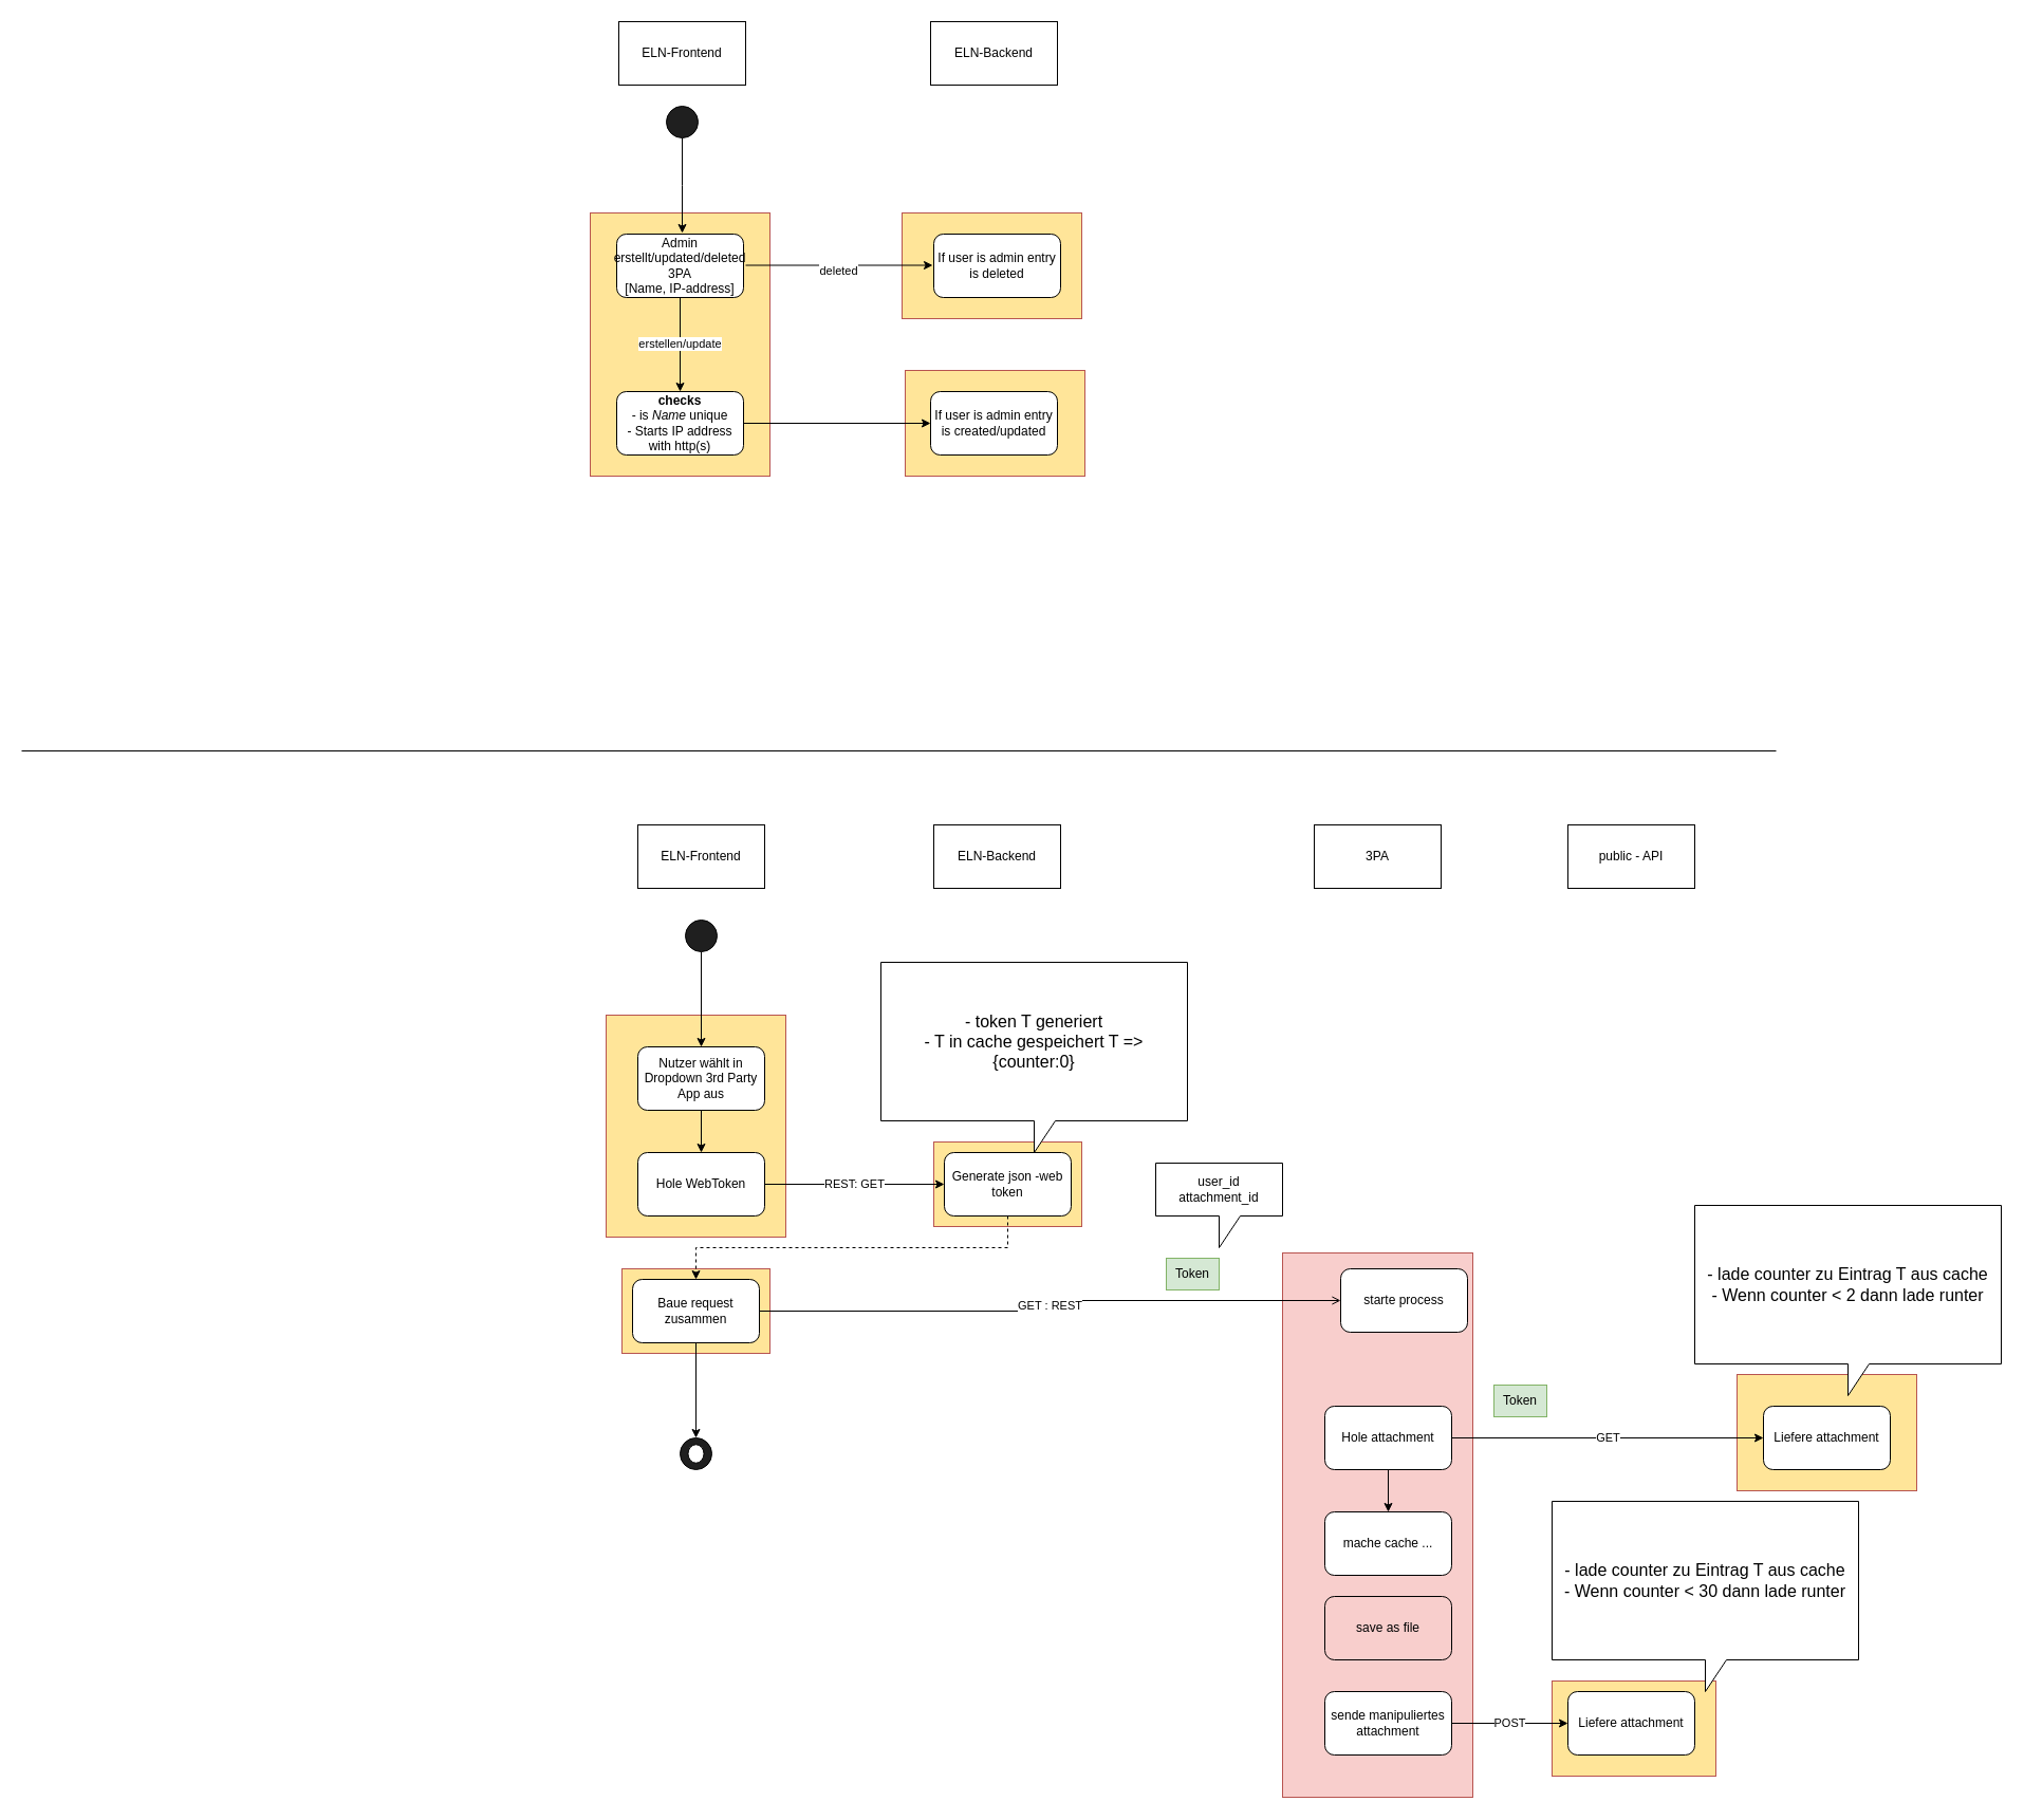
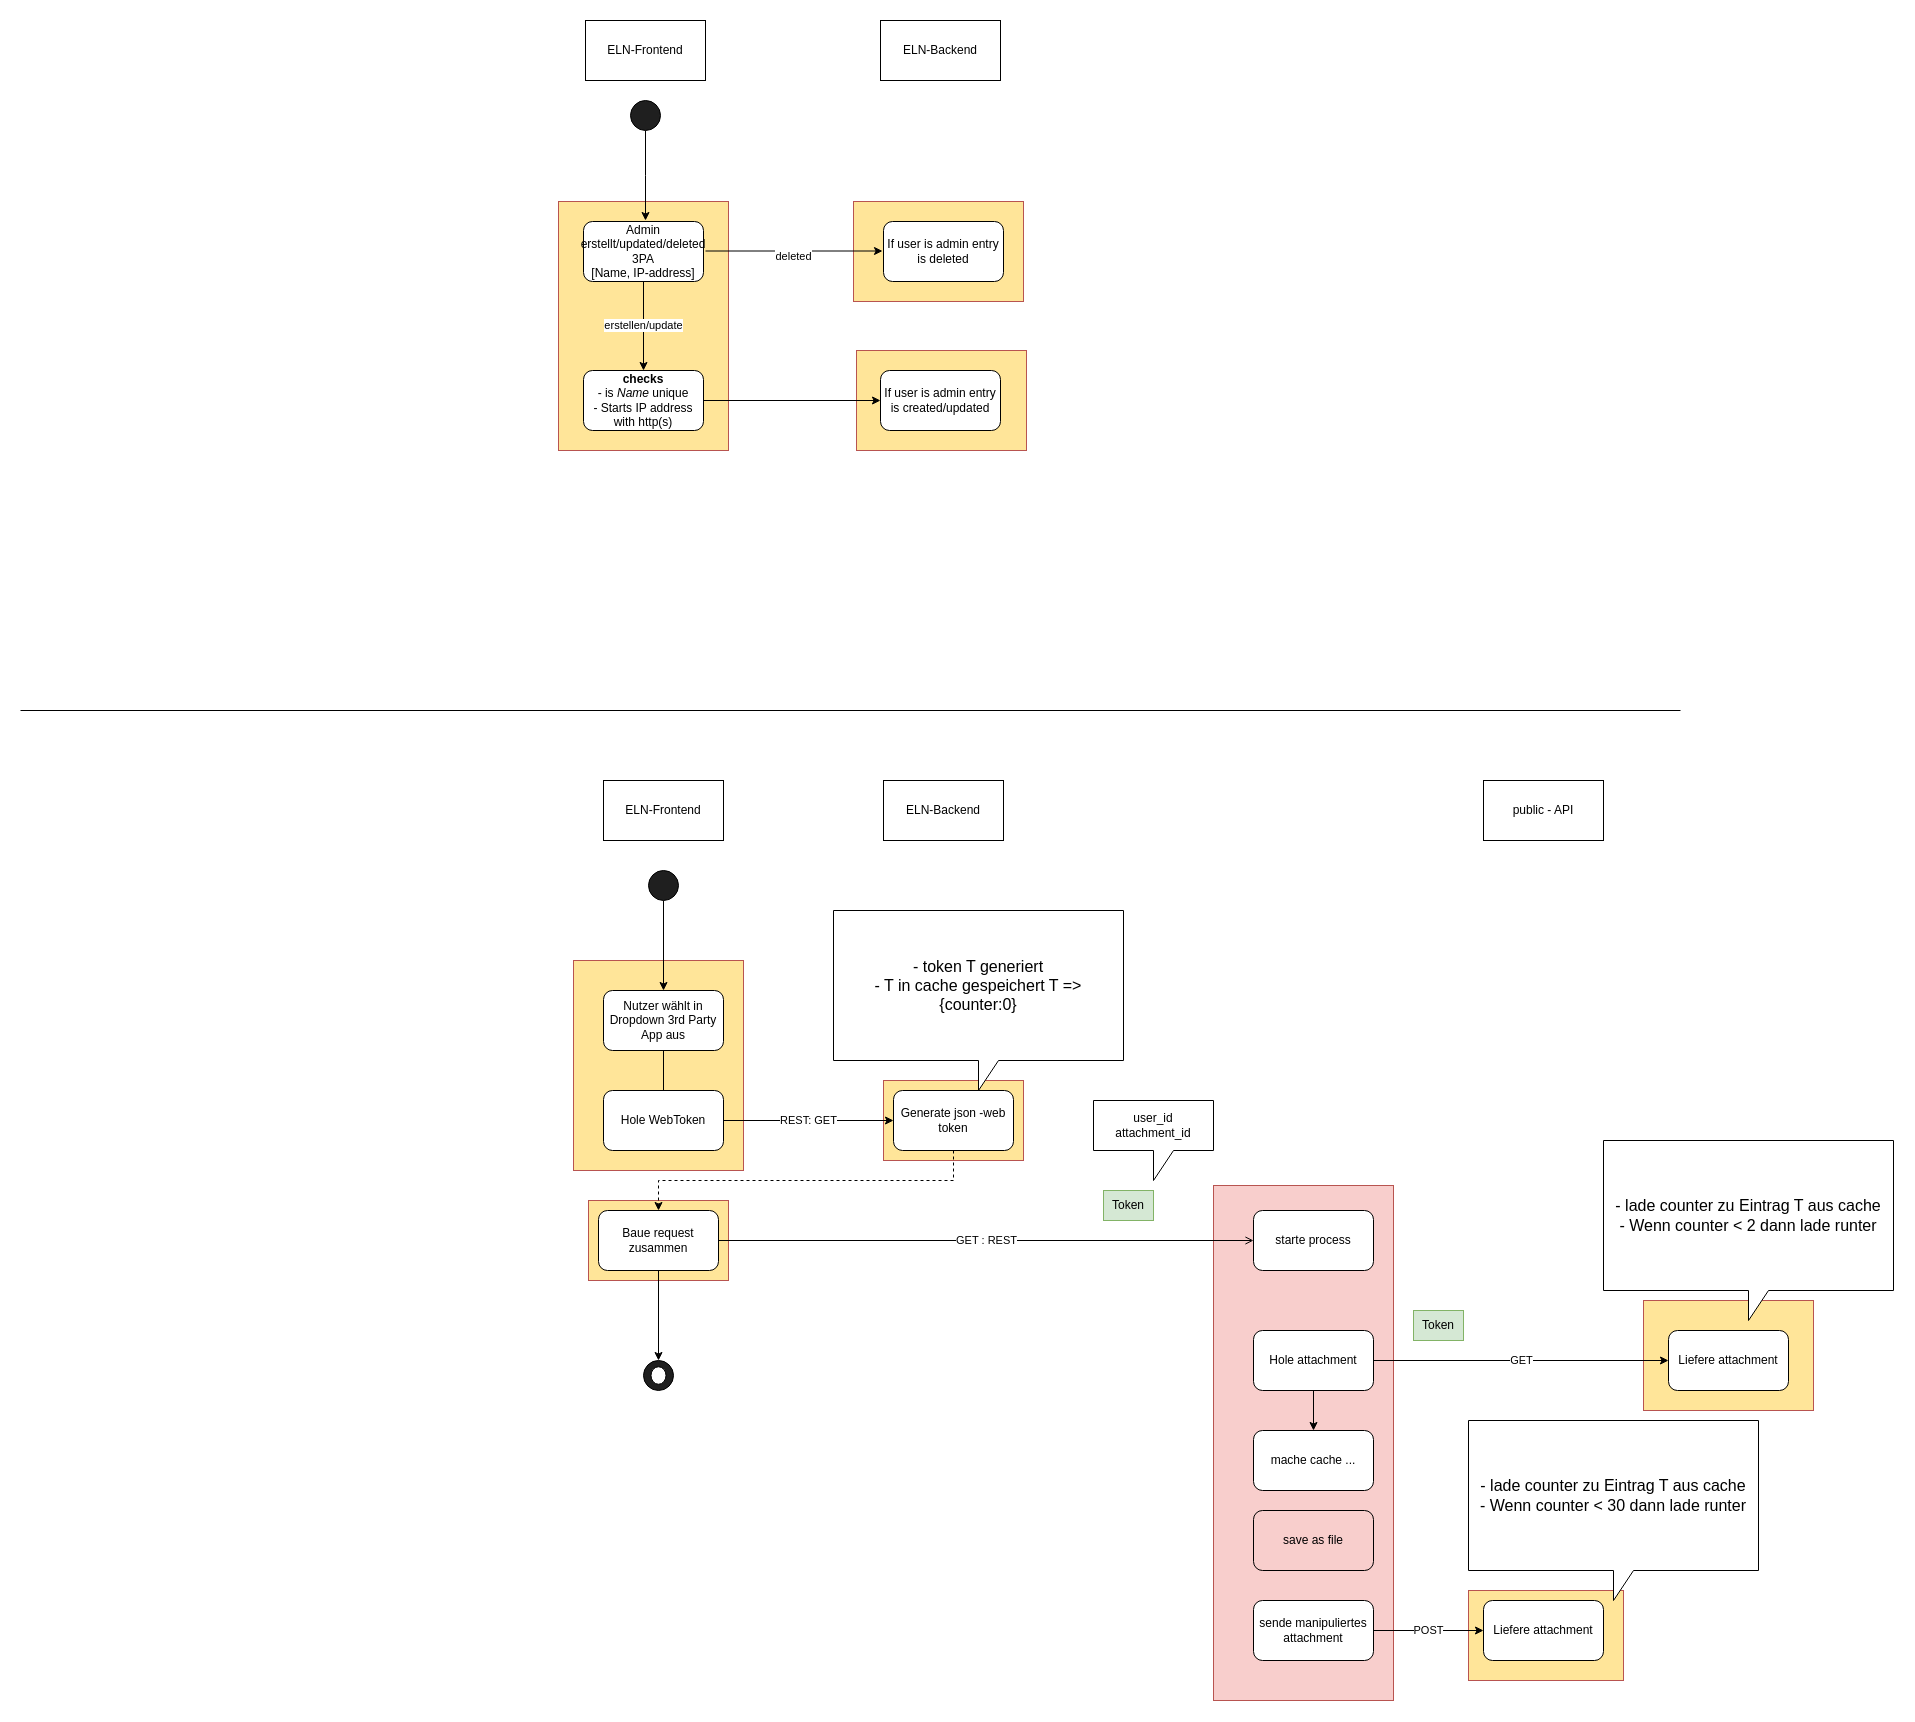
- <mxCell id="23" value="3PA" style="rounded=0;whiteSpace=wrap;html=1;" parent="1" vertex="1"><mxGeometry x="1243" y="780" width="120" height="60" as="geometry" /></mxCell>
- <mxCell id="8" style="edgeStyle=orthogonalEdgeStyle;rounded=0;orthogonalLoop=1;jettySize=auto;html=1;exitX=0.5;exitY=1;exitDx=0;exitDy=0;entryX=0.5;entryY=0;entryDx=0;entryDy=0;" parent="1" source="9" target="36" edge="1"><mxGeometry relative="1" as="geometry" /></mxCell>
+ <mxCell id="8" style="edgeStyle=orthogonalEdgeStyle;rounded=0;orthogonalLoop=1;jettySize=auto;html=1;exitX=0.5;exitY=1;exitDx=0;exitDy=0;entryX=0.5;entryY=0;entryDx=0;entryDy=0;endArrow=none;" parent="1" source="9" target="36" edge="1"><mxGeometry relative="1" as="geometry" /></mxCell>
- <mxCell id="17" value="starte process" style="rounded=1;whiteSpace=wrap;html=1;" parent="1" vertex="1"><mxGeometry x="1268" y="1200" width="120" height="60" as="geometry" /></mxCell>
+ <mxCell id="17" value="starte process" style="rounded=1;whiteSpace=wrap;html=1;" parent="1" vertex="1"><mxGeometry x="1253" y="1210" width="120" height="60" as="geometry" /></mxCell>
